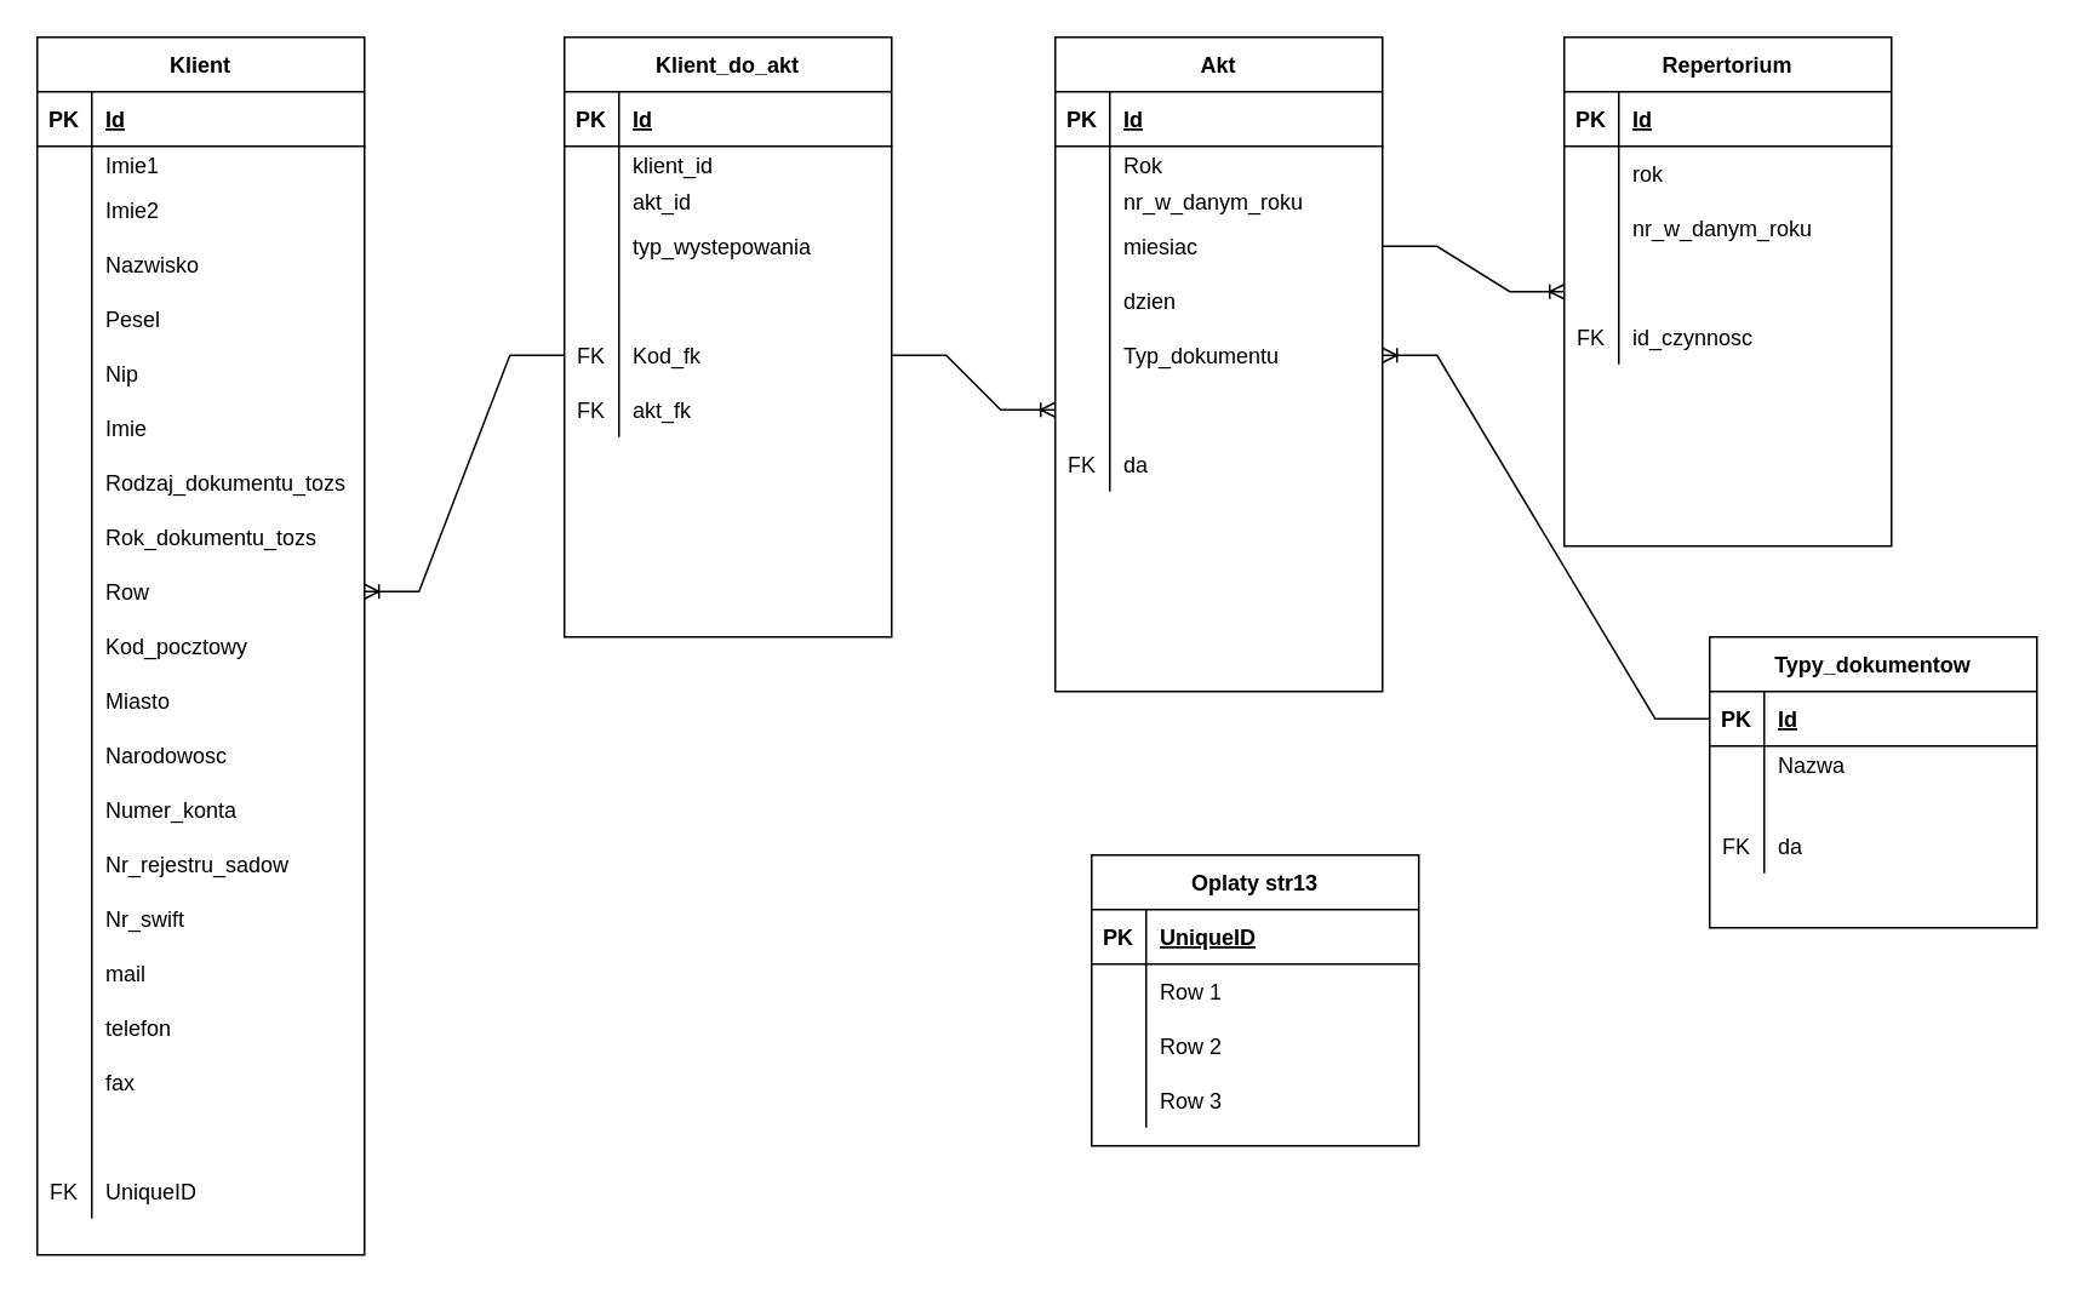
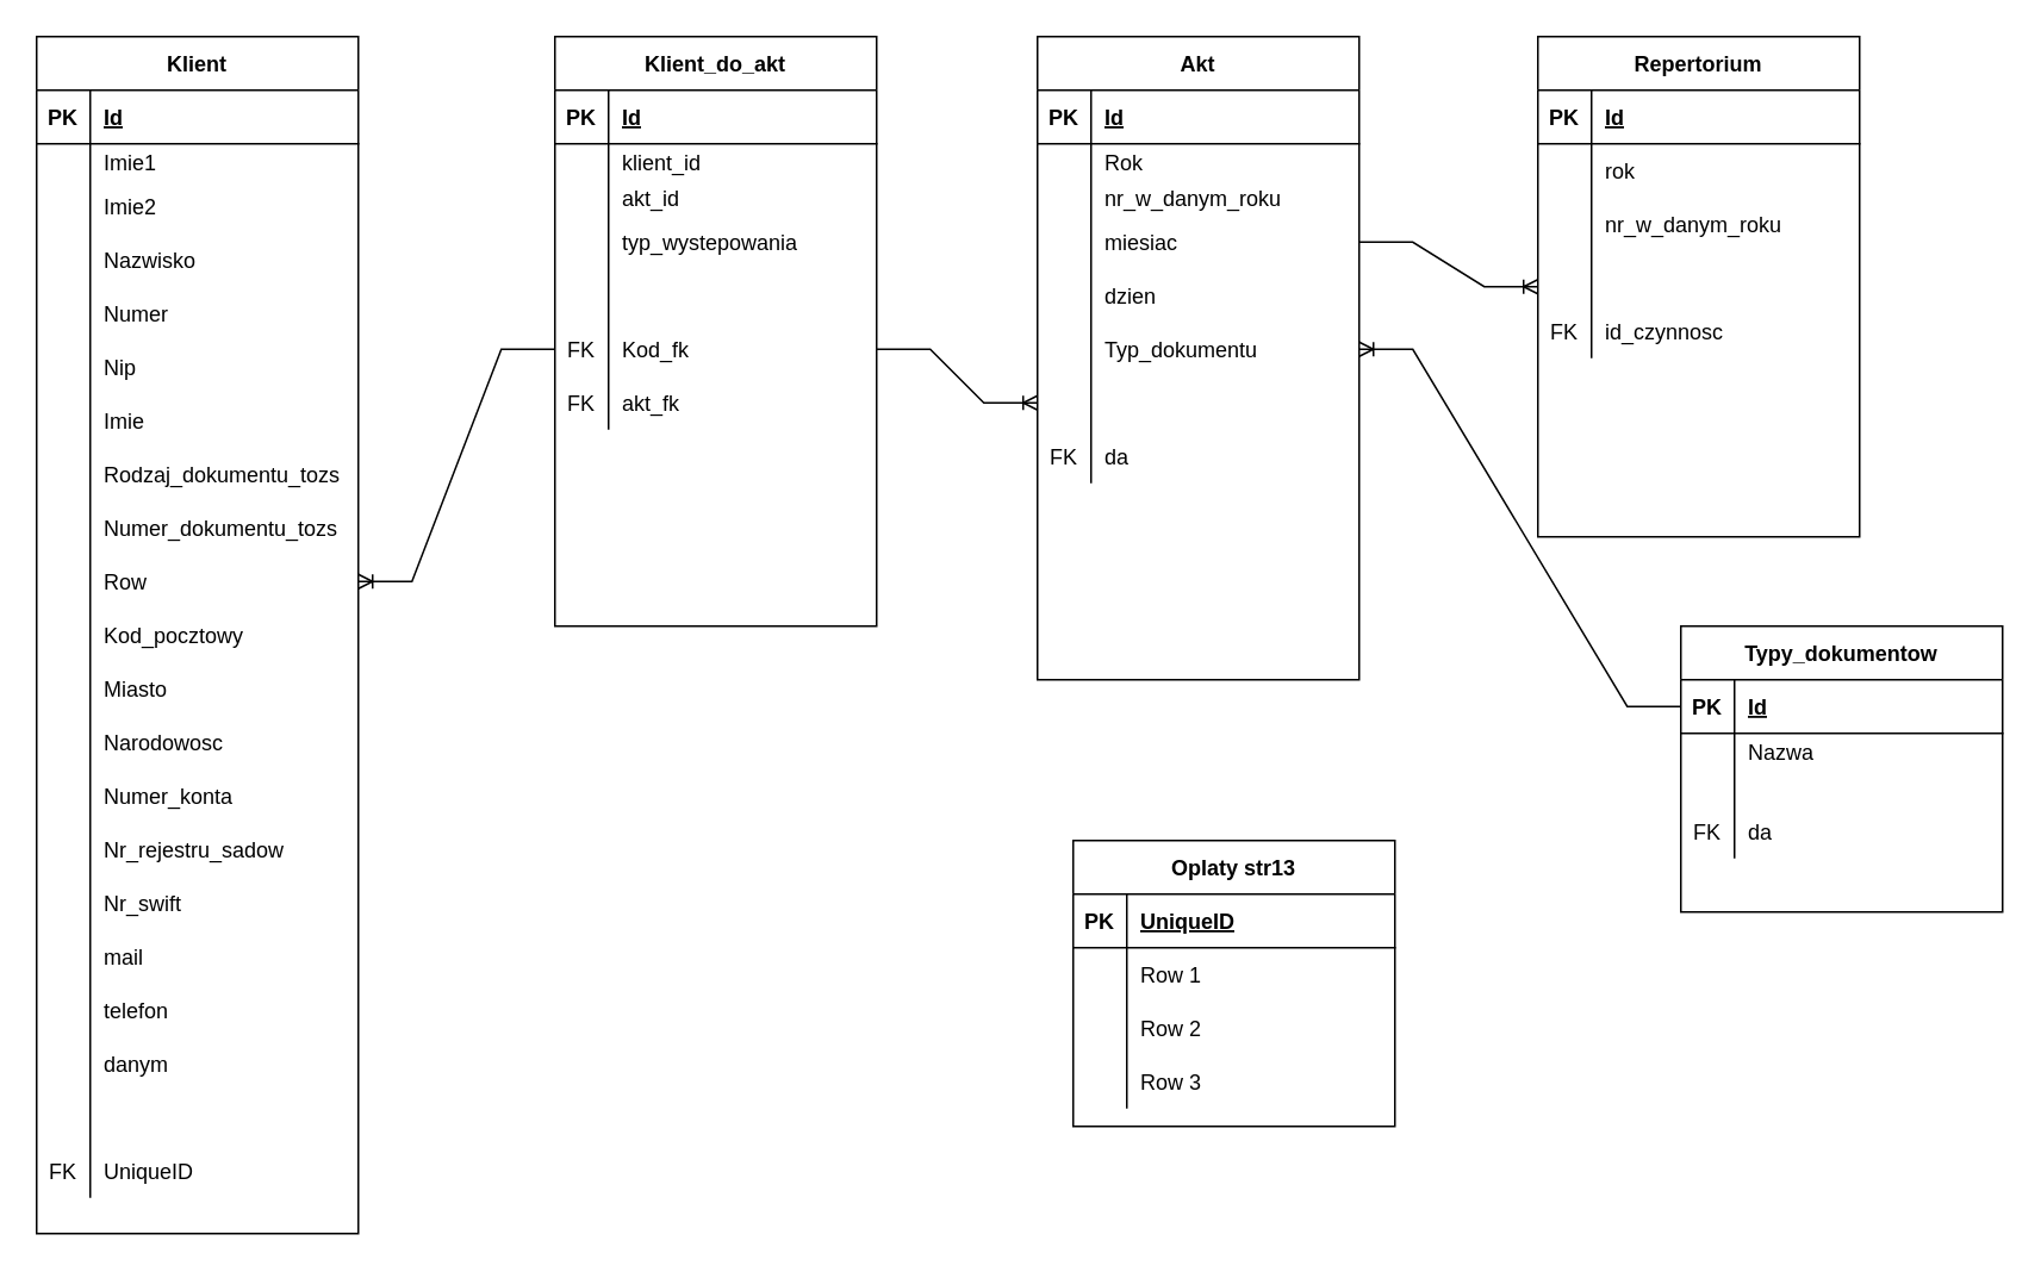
- <mxCell id="17" value="Pesel" style="shape=partialRectangle;connectable=0;fillColor=none;top=0;left=0;bottom=0;right=0;align=left;spacingLeft=6;overflow=hidden;" vertex="1" parent="15"><mxGeometry x="30" width="150" height="30" as="geometry"><mxRectangle width="150" height="30" as="alternateBounds" /></mxGeometry></mxCell>
+ <mxCell id="17" value="Numer" style="shape=partialRectangle;connectable=0;fillColor=none;top=0;left=0;bottom=0;right=0;align=left;spacingLeft=6;overflow=hidden;" vertex="1" parent="15"><mxGeometry x="30" width="150" height="30" as="geometry"><mxRectangle width="150" height="30" as="alternateBounds" /></mxGeometry></mxCell>
- <mxCell id="29" value="Rok_dokumentu_tozs" style="shape=partialRectangle;connectable=0;fillColor=none;top=0;left=0;bottom=0;right=0;align=left;spacingLeft=6;overflow=hidden;" vertex="1" parent="27"><mxGeometry x="30" width="150" height="30" as="geometry"><mxRectangle width="150" height="30" as="alternateBounds" /></mxGeometry></mxCell>
+ <mxCell id="29" value="Numer_dokumentu_tozs" style="shape=partialRectangle;connectable=0;fillColor=none;top=0;left=0;bottom=0;right=0;align=left;spacingLeft=6;overflow=hidden;" vertex="1" parent="27"><mxGeometry x="30" width="150" height="30" as="geometry"><mxRectangle width="150" height="30" as="alternateBounds" /></mxGeometry></mxCell>
- <mxCell id="59" value="fax" style="shape=partialRectangle;connectable=0;fillColor=none;top=0;left=0;bottom=0;right=0;align=left;spacingLeft=6;overflow=hidden;" vertex="1" parent="57"><mxGeometry x="30" width="150" height="30" as="geometry"><mxRectangle width="150" height="30" as="alternateBounds" /></mxGeometry></mxCell>
+ <mxCell id="59" value="danym" style="shape=partialRectangle;connectable=0;fillColor=none;top=0;left=0;bottom=0;right=0;align=left;spacingLeft=6;overflow=hidden;" vertex="1" parent="57"><mxGeometry x="30" width="150" height="30" as="geometry"><mxRectangle width="150" height="30" as="alternateBounds" /></mxGeometry></mxCell>
